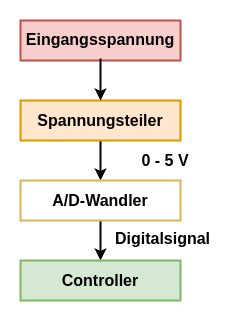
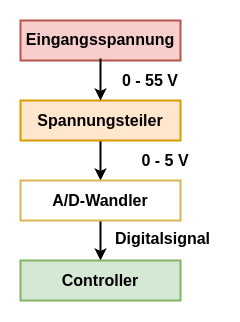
+ <mxCell id="12" value="0 - 55 V" style="text;html=1;strokeColor=none;fillColor=none;align=center;verticalAlign=middle;whiteSpace=wrap;rounded=0;fontSize=16;fontStyle=1;strokeWidth=2;" vertex="1" parent="1"><mxGeometry x="120" y="70" width="60" height="20" as="geometry" /></mxCell>
